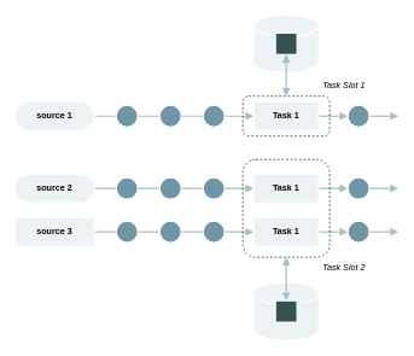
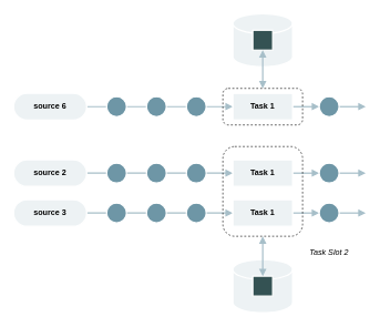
- <mxCell id="37" value="Task Slot 1" style="text;html=1;strokeColor=none;fillColor=none;align=center;verticalAlign=middle;whiteSpace=wrap;rounded=0;dashed=1;fontStyle=2" vertex="1" parent="1"><mxGeometry x="440" y="108" width="70" height="20" as="geometry" /></mxCell>
- <mxCell id="3" value="source 1" style="rounded=1;whiteSpace=wrap;html=1;arcSize=50;fillColor=#EDF2F4;strokeColor=#FFFFFF;strokeWidth=2;fontStyle=1" vertex="1" parent="1"><mxGeometry x="20" y="140" width="110" height="40" as="geometry" /></mxCell>
+ <mxCell id="3" value="source 6" style="rounded=1;whiteSpace=wrap;html=1;arcSize=50;fillColor=#EDF2F4;strokeColor=#FFFFFF;strokeWidth=2;fontStyle=1" vertex="1" parent="1"><mxGeometry x="20" y="140" width="110" height="40" as="geometry" /></mxCell>
- <mxCell id="25" value="source 3" style="whiteSpace=wrap;html=1;arcSize=50;fillColor=#EDF2F4;strokeColor=#FFFFFF;strokeWidth=2;fontStyle=1;rounded=0;" vertex="1" parent="1"><mxGeometry x="20" y="300" width="110" height="40" as="geometry" /></mxCell>
+ <mxCell id="25" value="source 3" style="rounded=1;whiteSpace=wrap;html=1;arcSize=50;fillColor=#EDF2F4;strokeColor=#FFFFFF;strokeWidth=2;fontStyle=1" vertex="1" parent="1"><mxGeometry x="20" y="300" width="110" height="40" as="geometry" /></mxCell>
- <mxCell id="38" value="Task Slot 2" style="text;html=1;strokeColor=none;fillColor=none;align=center;verticalAlign=middle;whiteSpace=wrap;rounded=0;dashed=1;fontStyle=2" vertex="1" parent="1"><mxGeometry x="440" y="360" width="70" height="20" as="geometry" /></mxCell>
+ <mxCell id="38" value="Task Slot 2" style="text;html=1;strokeColor=none;fillColor=none;align=center;verticalAlign=middle;whiteSpace=wrap;rounded=0;dashed=1;fontStyle=2" vertex="1" parent="1"><mxGeometry x="460" y="370" width="70" height="20" as="geometry" /></mxCell>
